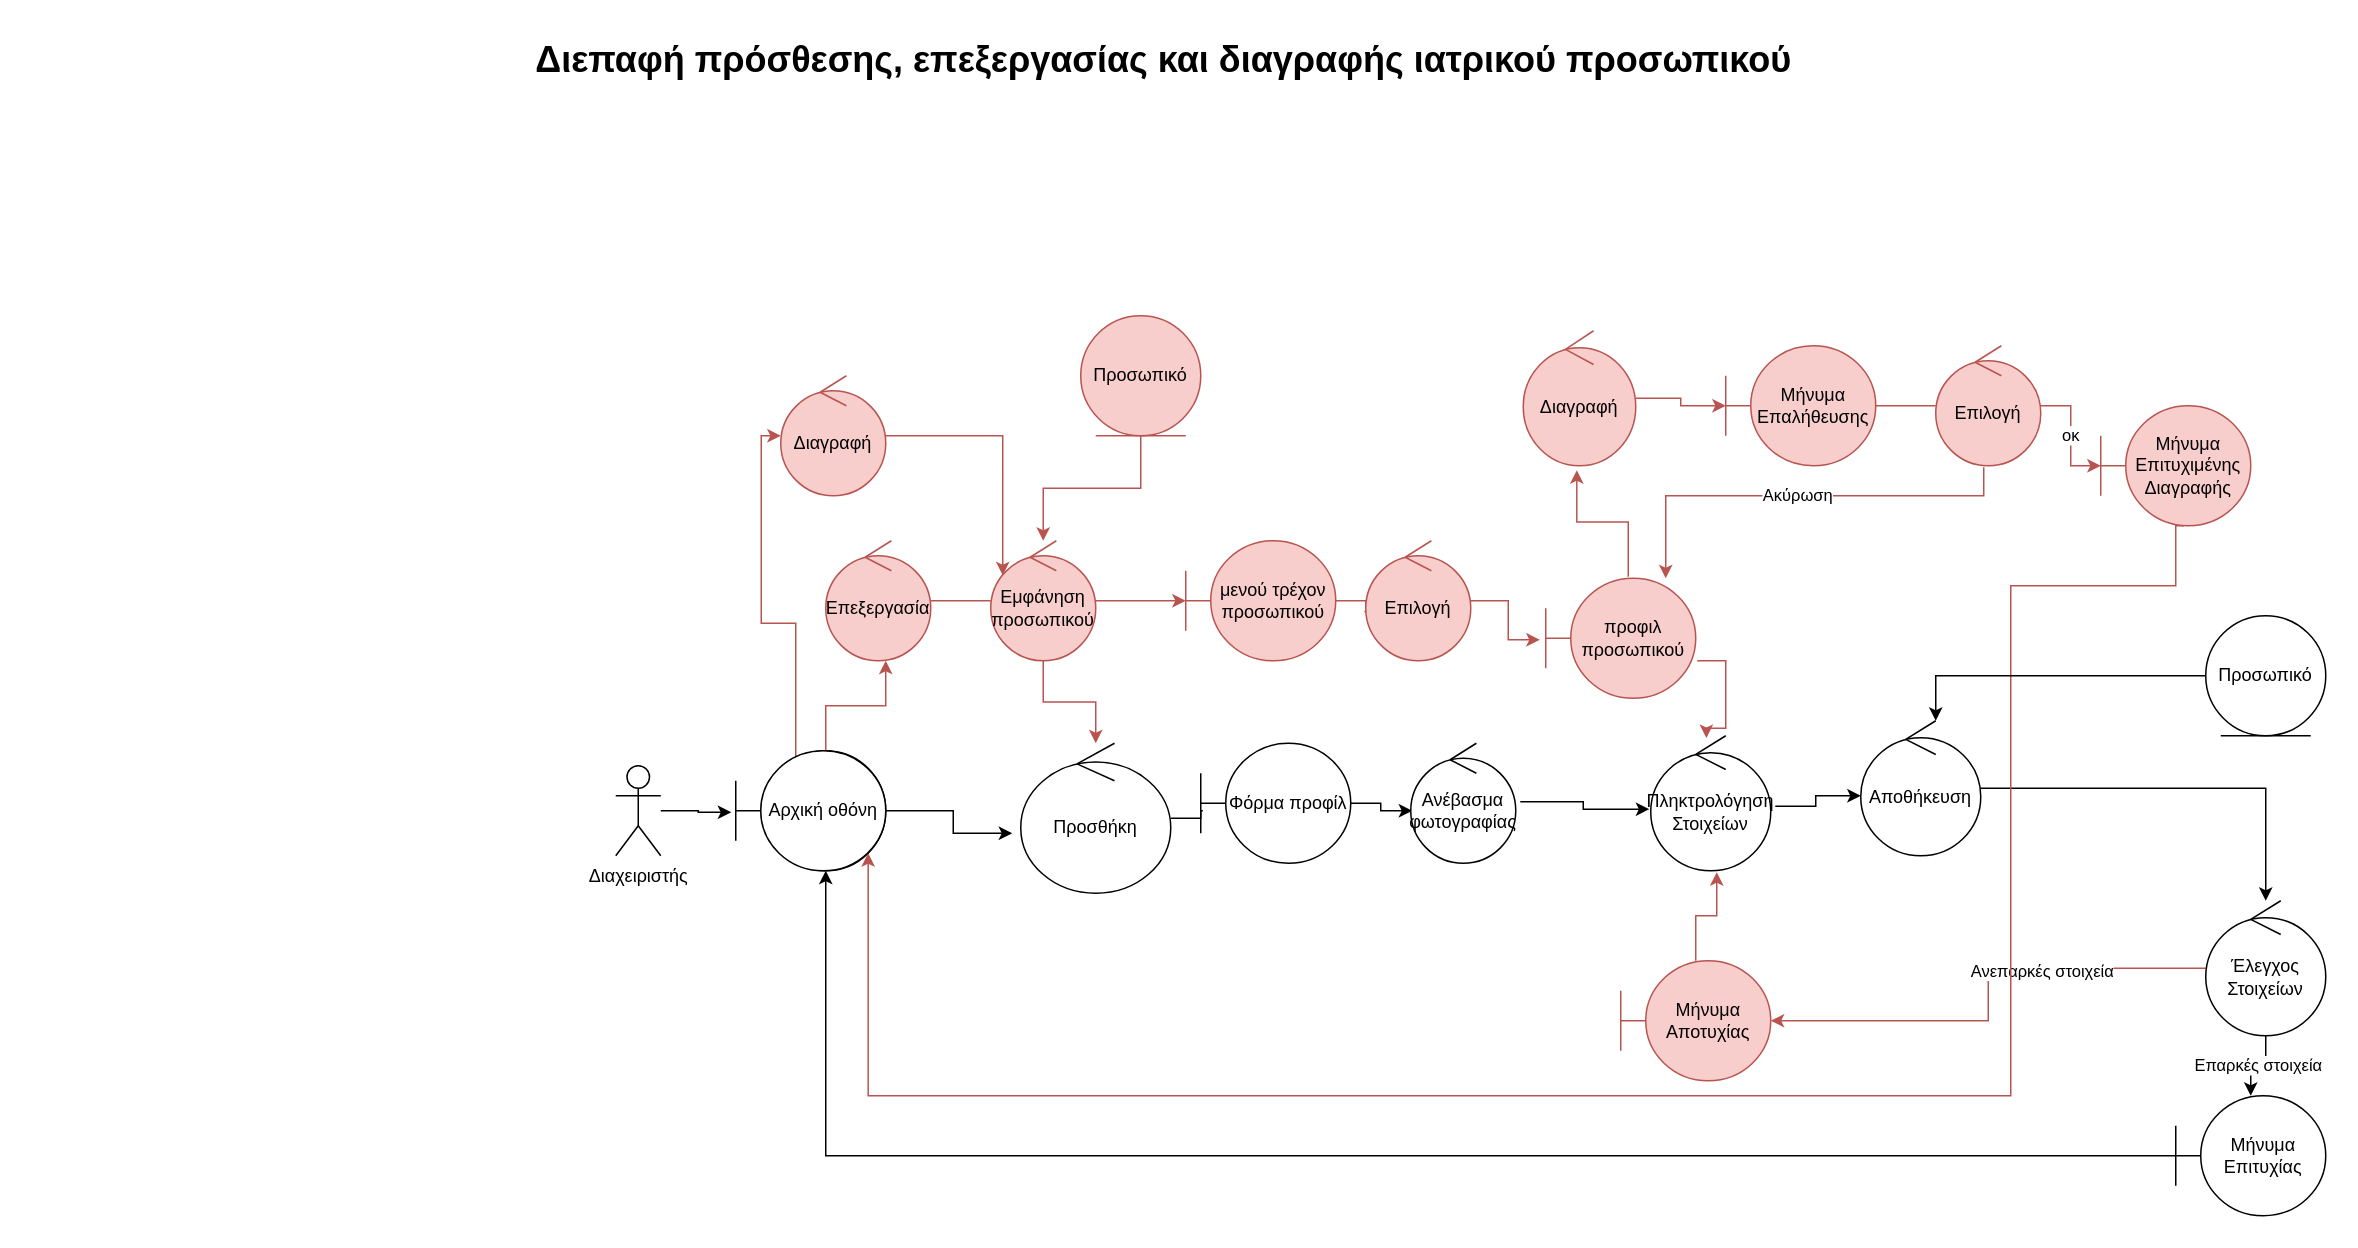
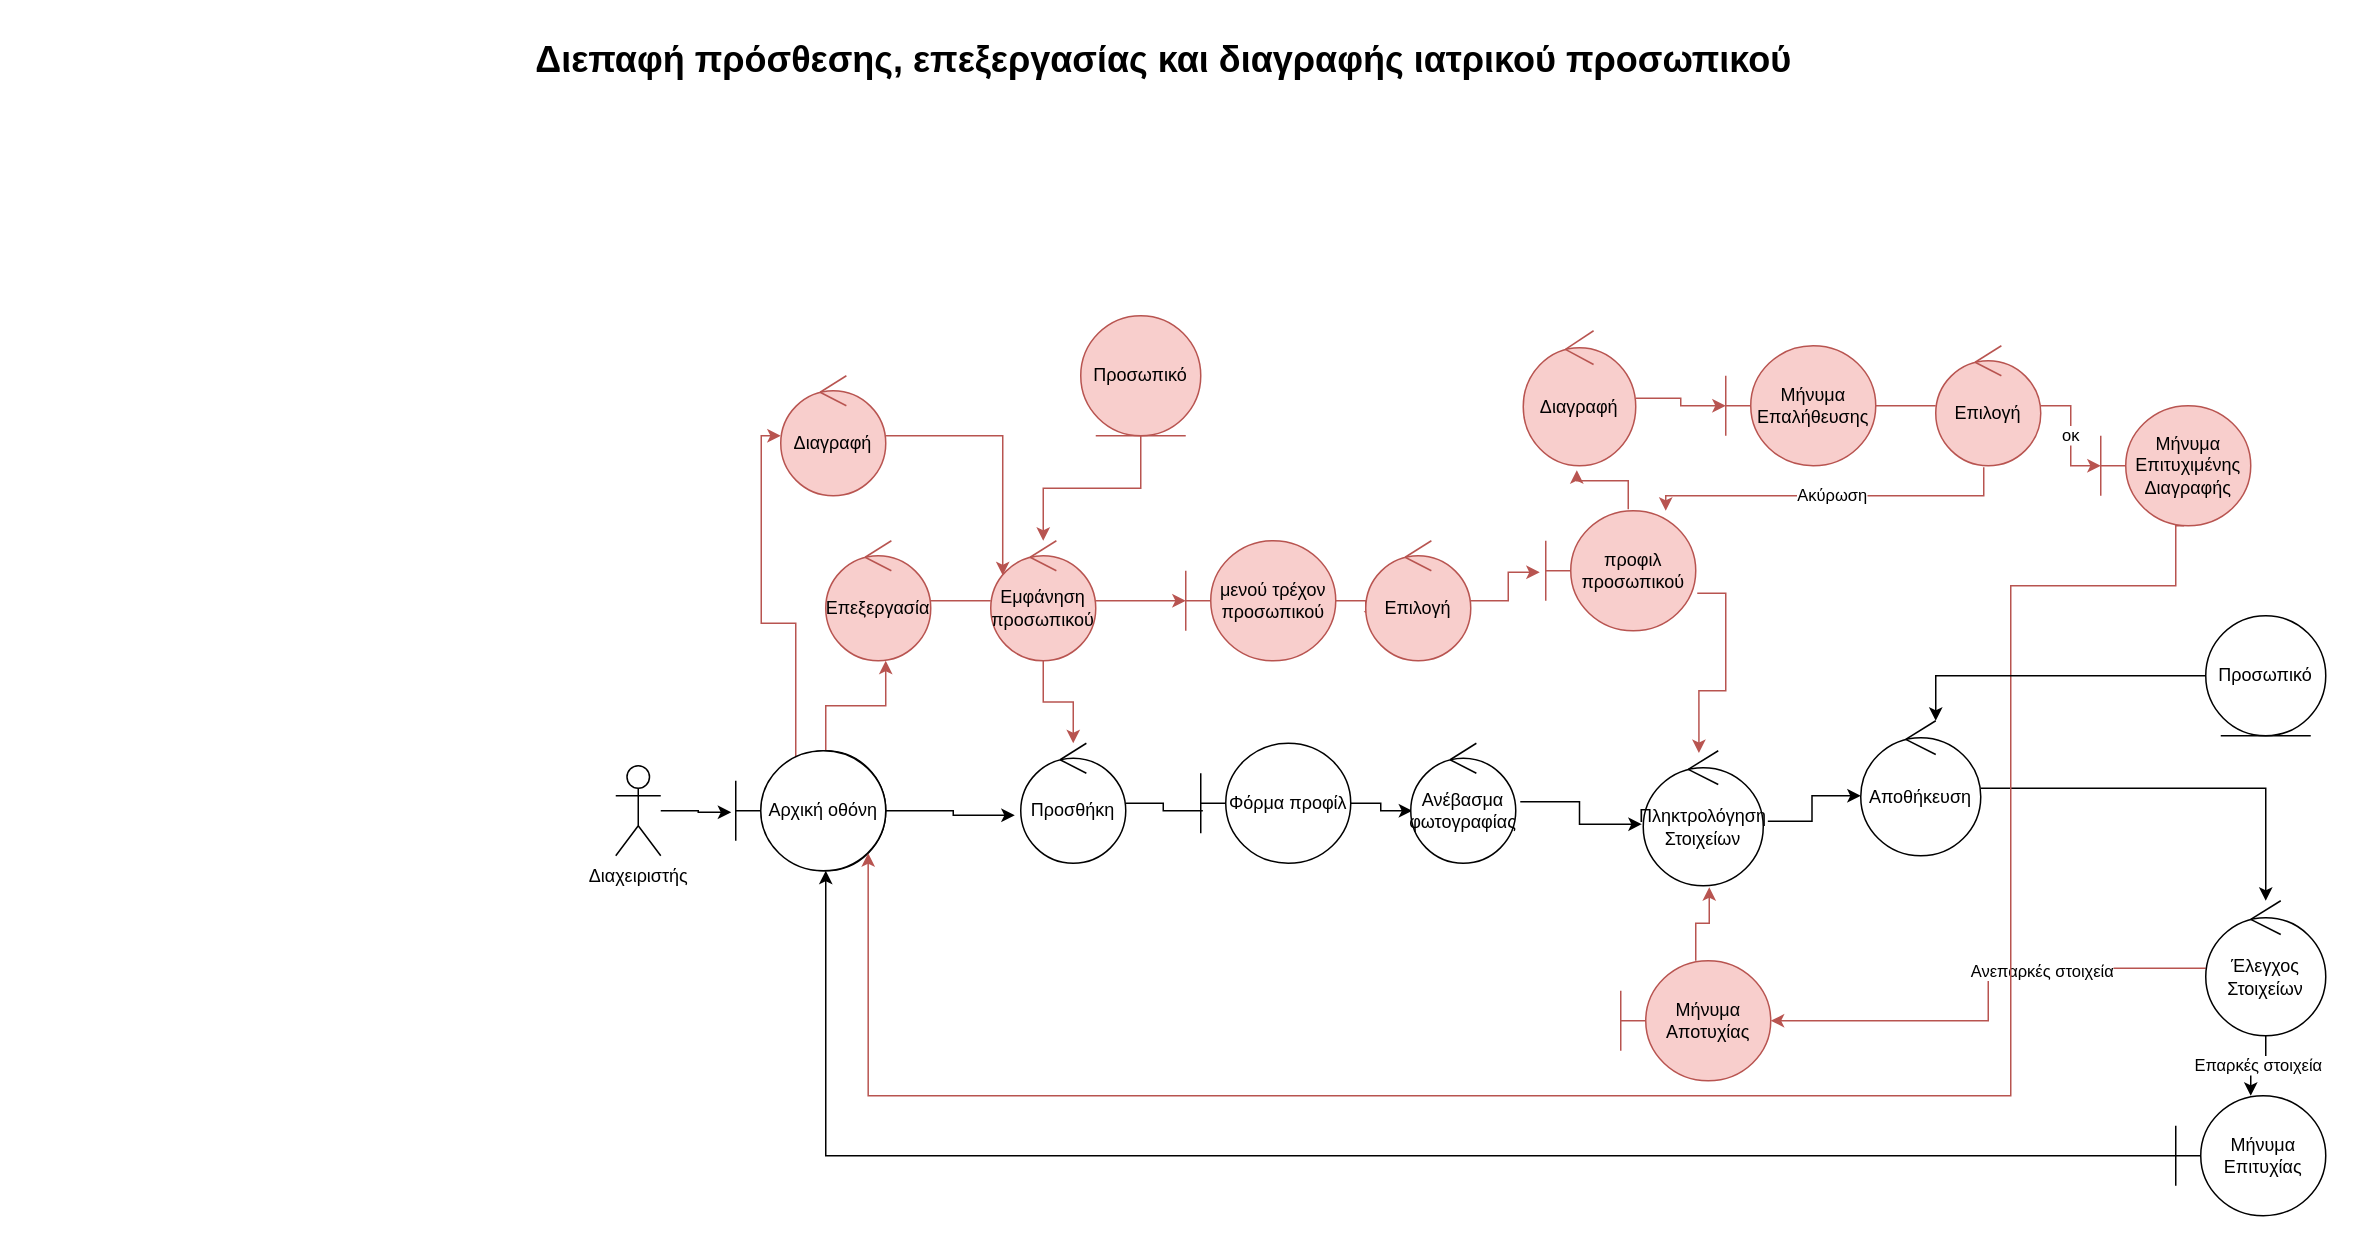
- <mxCell id="43" value="προφιλ προσωπικού" style="shape=umlBoundary;whiteSpace=wrap;html=1;fillColor=#f8cecc;strokeColor=#b85450;" vertex="1" parent="1"><mxGeometry x="1030" y="385" width="100" height="80" as="geometry" /></mxCell>
+ <mxCell id="43" value="προφιλ προσωπικού" style="shape=umlBoundary;whiteSpace=wrap;html=1;fillColor=#f8cecc;strokeColor=#b85450;" vertex="1" parent="1"><mxGeometry x="1030" y="340" width="100" height="80" as="geometry" /></mxCell>
- <mxCell id="13" value="&lt;div&gt;Πληκτρολόγηση Στοιχείων&lt;br&gt;&lt;/div&gt;" style="ellipse;shape=umlControl;whiteSpace=wrap;html=1;" parent="1" vertex="1"><mxGeometry x="1100" y="490" width="80" height="90" as="geometry" /></mxCell>
+ <mxCell id="13" value="&lt;div&gt;Πληκτρολόγηση Στοιχείων&lt;br&gt;&lt;/div&gt;" style="ellipse;shape=umlControl;whiteSpace=wrap;html=1;" parent="1" vertex="1"><mxGeometry x="1095" y="500" width="80" height="90" as="geometry" /></mxCell>
- <mxCell id="4" value="Προσθήκη" style="ellipse;shape=umlControl;whiteSpace=wrap;html=1;" parent="1" vertex="1"><mxGeometry x="680" y="495" width="100" height="100" as="geometry" /></mxCell>
+ <mxCell id="4" value="Προσθήκη" style="ellipse;shape=umlControl;whiteSpace=wrap;html=1;" parent="1" vertex="1"><mxGeometry x="680" y="495" width="70" height="80" as="geometry" /></mxCell>
